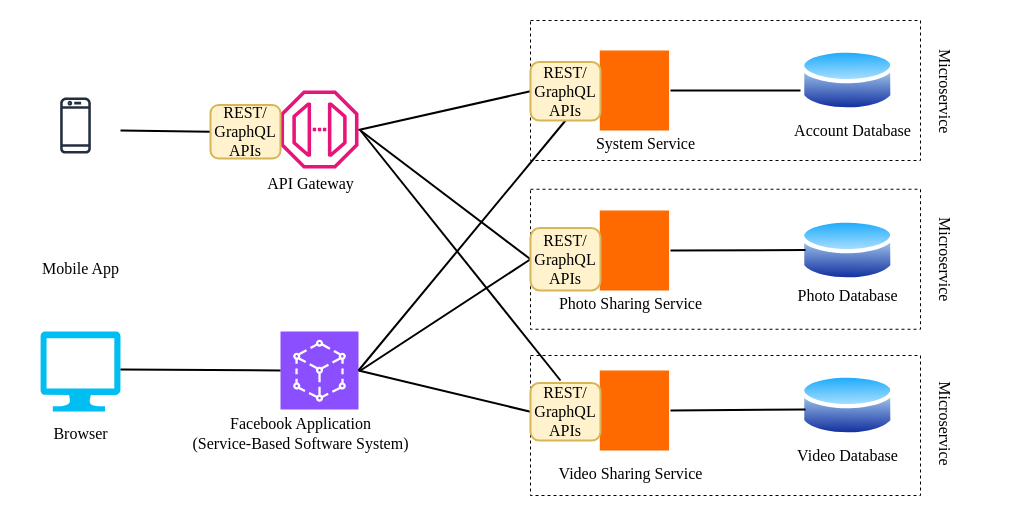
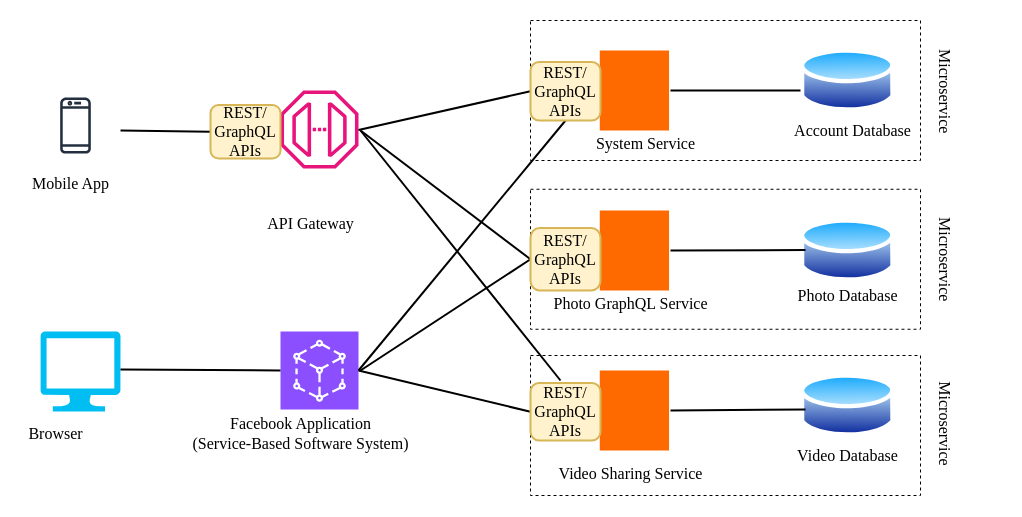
- <mxCell id="17" value="API Gateway" style="text;html=1;align=center;verticalAlign=middle;resizable=0;points=[];autosize=1;strokeColor=none;fillColor=none;fontFamily=Times New Roman;fontSize=16;strokeWidth=2;" vertex="1" parent="1"><mxGeometry x="255" y="168" width="110" height="30" as="geometry" /></mxCell>
+ <mxCell id="17" value="API Gateway" style="text;html=1;align=center;verticalAlign=middle;resizable=0;points=[];autosize=1;strokeColor=none;fillColor=none;fontFamily=Times New Roman;fontSize=16;strokeWidth=2;" vertex="1" parent="1"><mxGeometry x="255" y="208" width="110" height="30" as="geometry" /></mxCell>
- <mxCell id="16" value="Mobile App" style="text;html=1;align=center;verticalAlign=middle;resizable=0;points=[];autosize=1;strokeColor=none;fillColor=none;fontFamily=Times New Roman;fontSize=16;strokeWidth=2;" vertex="1" parent="1"><mxGeometry x="30" y="253" width="100" height="30" as="geometry" /></mxCell>
+ <mxCell id="16" value="Mobile App" style="text;html=1;align=center;verticalAlign=middle;resizable=0;points=[];autosize=1;strokeColor=none;fillColor=none;fontFamily=Times New Roman;fontSize=16;strokeWidth=2;" vertex="1" parent="1"><mxGeometry x="20" y="168" width="100" height="30" as="geometry" /></mxCell>
- <mxCell id="12" value="Photo Sharing Service" style="text;html=1;align=center;verticalAlign=middle;resizable=0;points=[];autosize=1;strokeColor=none;fillColor=none;fontFamily=Times New Roman;fontSize=16;strokeWidth=2;" vertex="1" parent="1"><mxGeometry x="545" y="288" width="170" height="30" as="geometry" /></mxCell>
+ <mxCell id="12" value="Photo GraphQL Service" style="text;html=1;align=center;verticalAlign=middle;resizable=0;points=[];autosize=1;strokeColor=none;fillColor=none;fontFamily=Times New Roman;fontSize=16;strokeWidth=2;" vertex="1" parent="1"><mxGeometry x="545" y="288" width="170" height="30" as="geometry" /></mxCell>
- <mxCell id="15" value="Browser" style="text;html=1;align=center;verticalAlign=middle;resizable=0;points=[];autosize=1;strokeColor=none;fillColor=none;fontFamily=Times New Roman;fontSize=16;strokeWidth=2;" vertex="1" parent="1"><mxGeometry x="40" y="418" width="80" height="30" as="geometry" /></mxCell>
+ <mxCell id="15" value="Browser" style="text;html=1;align=center;verticalAlign=middle;resizable=0;points=[];autosize=1;strokeColor=none;fillColor=none;fontFamily=Times New Roman;fontSize=16;strokeWidth=2;" vertex="1" parent="1"><mxGeometry x="15" y="418" width="80" height="30" as="geometry" /></mxCell>
